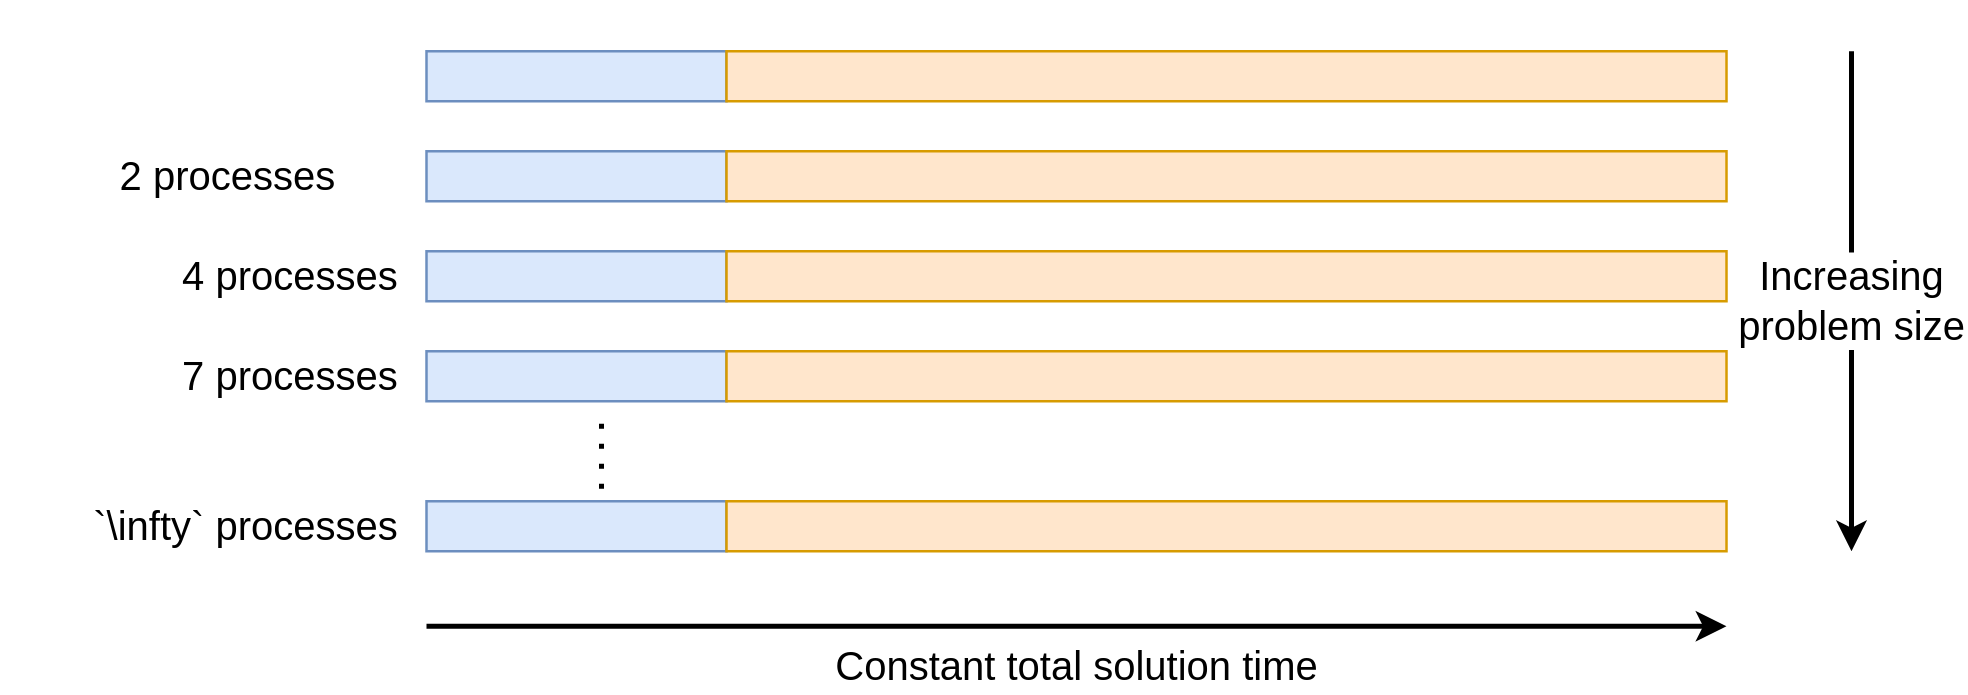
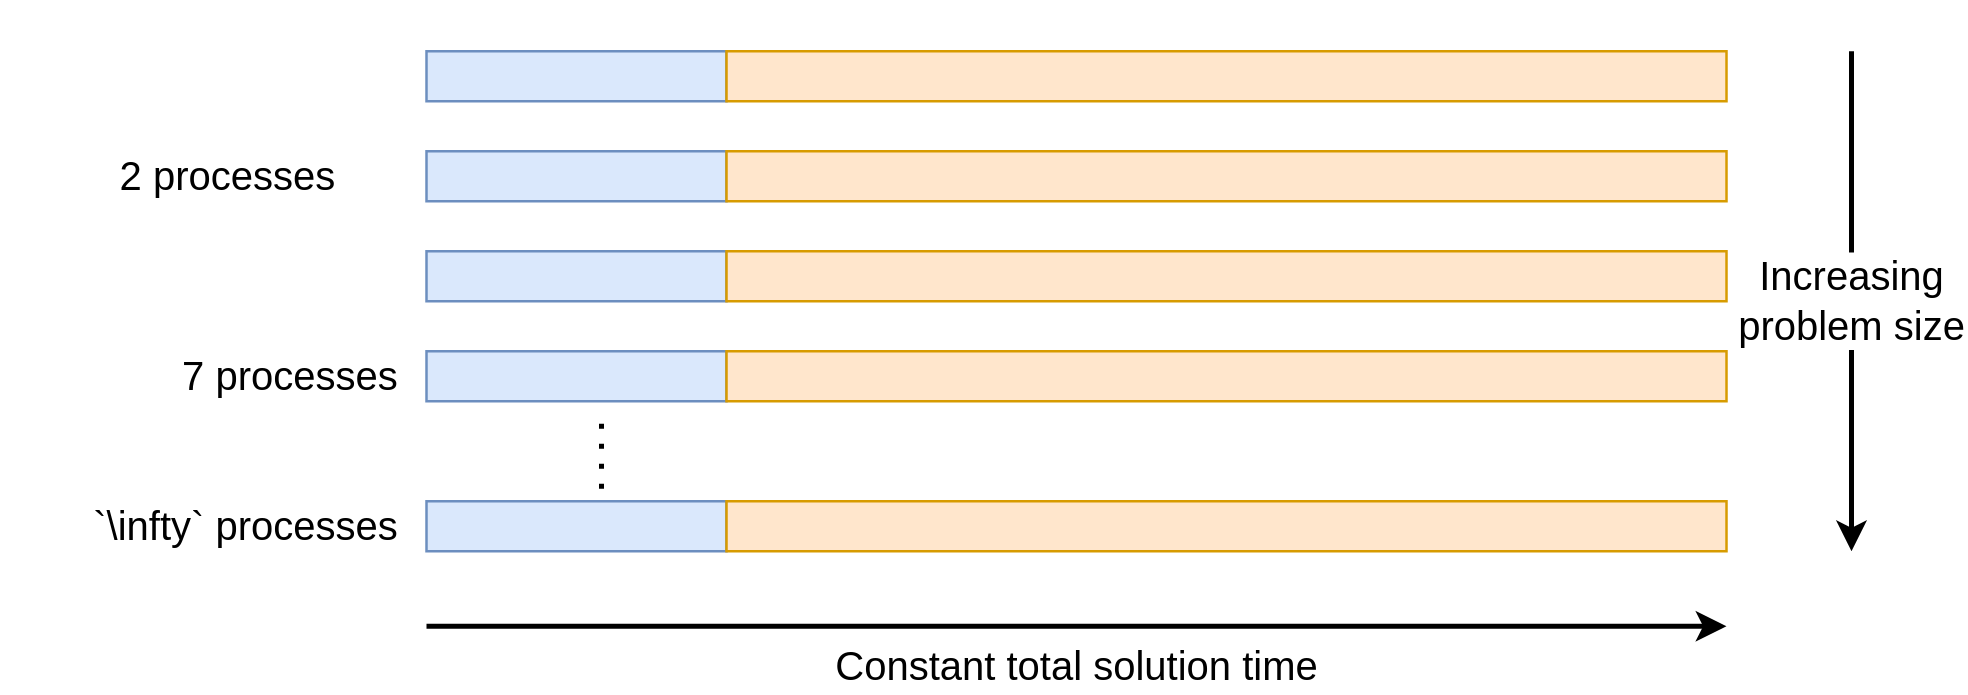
- <mxCell id="9" value="4 processes" style="text;html=1;align=right;verticalAlign=middle;resizable=0;points=[];autosize=1;fontSize=16;" vertex="1" parent="1"><mxGeometry x="60" y="100" width="100" height="20" as="geometry" /></mxCell>
